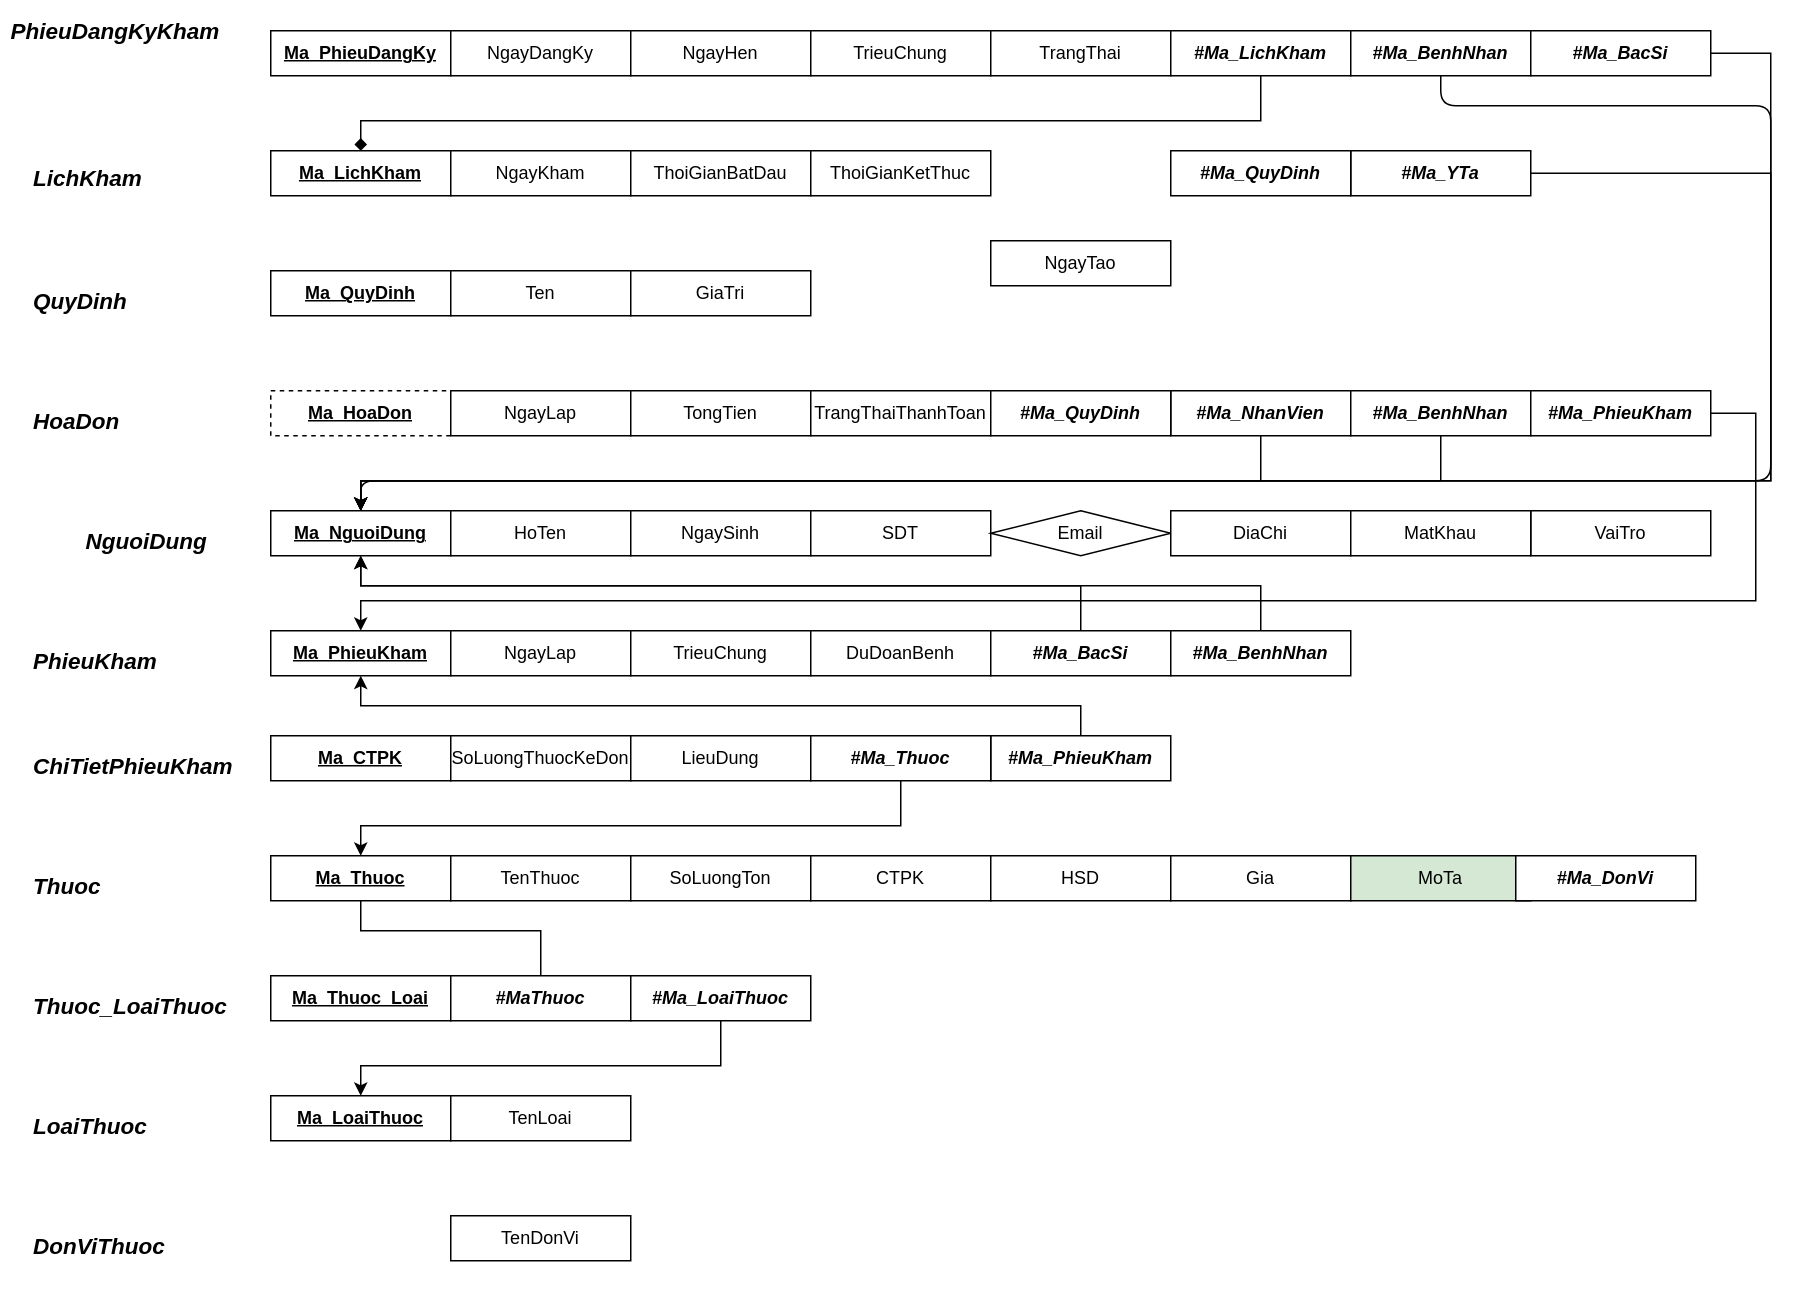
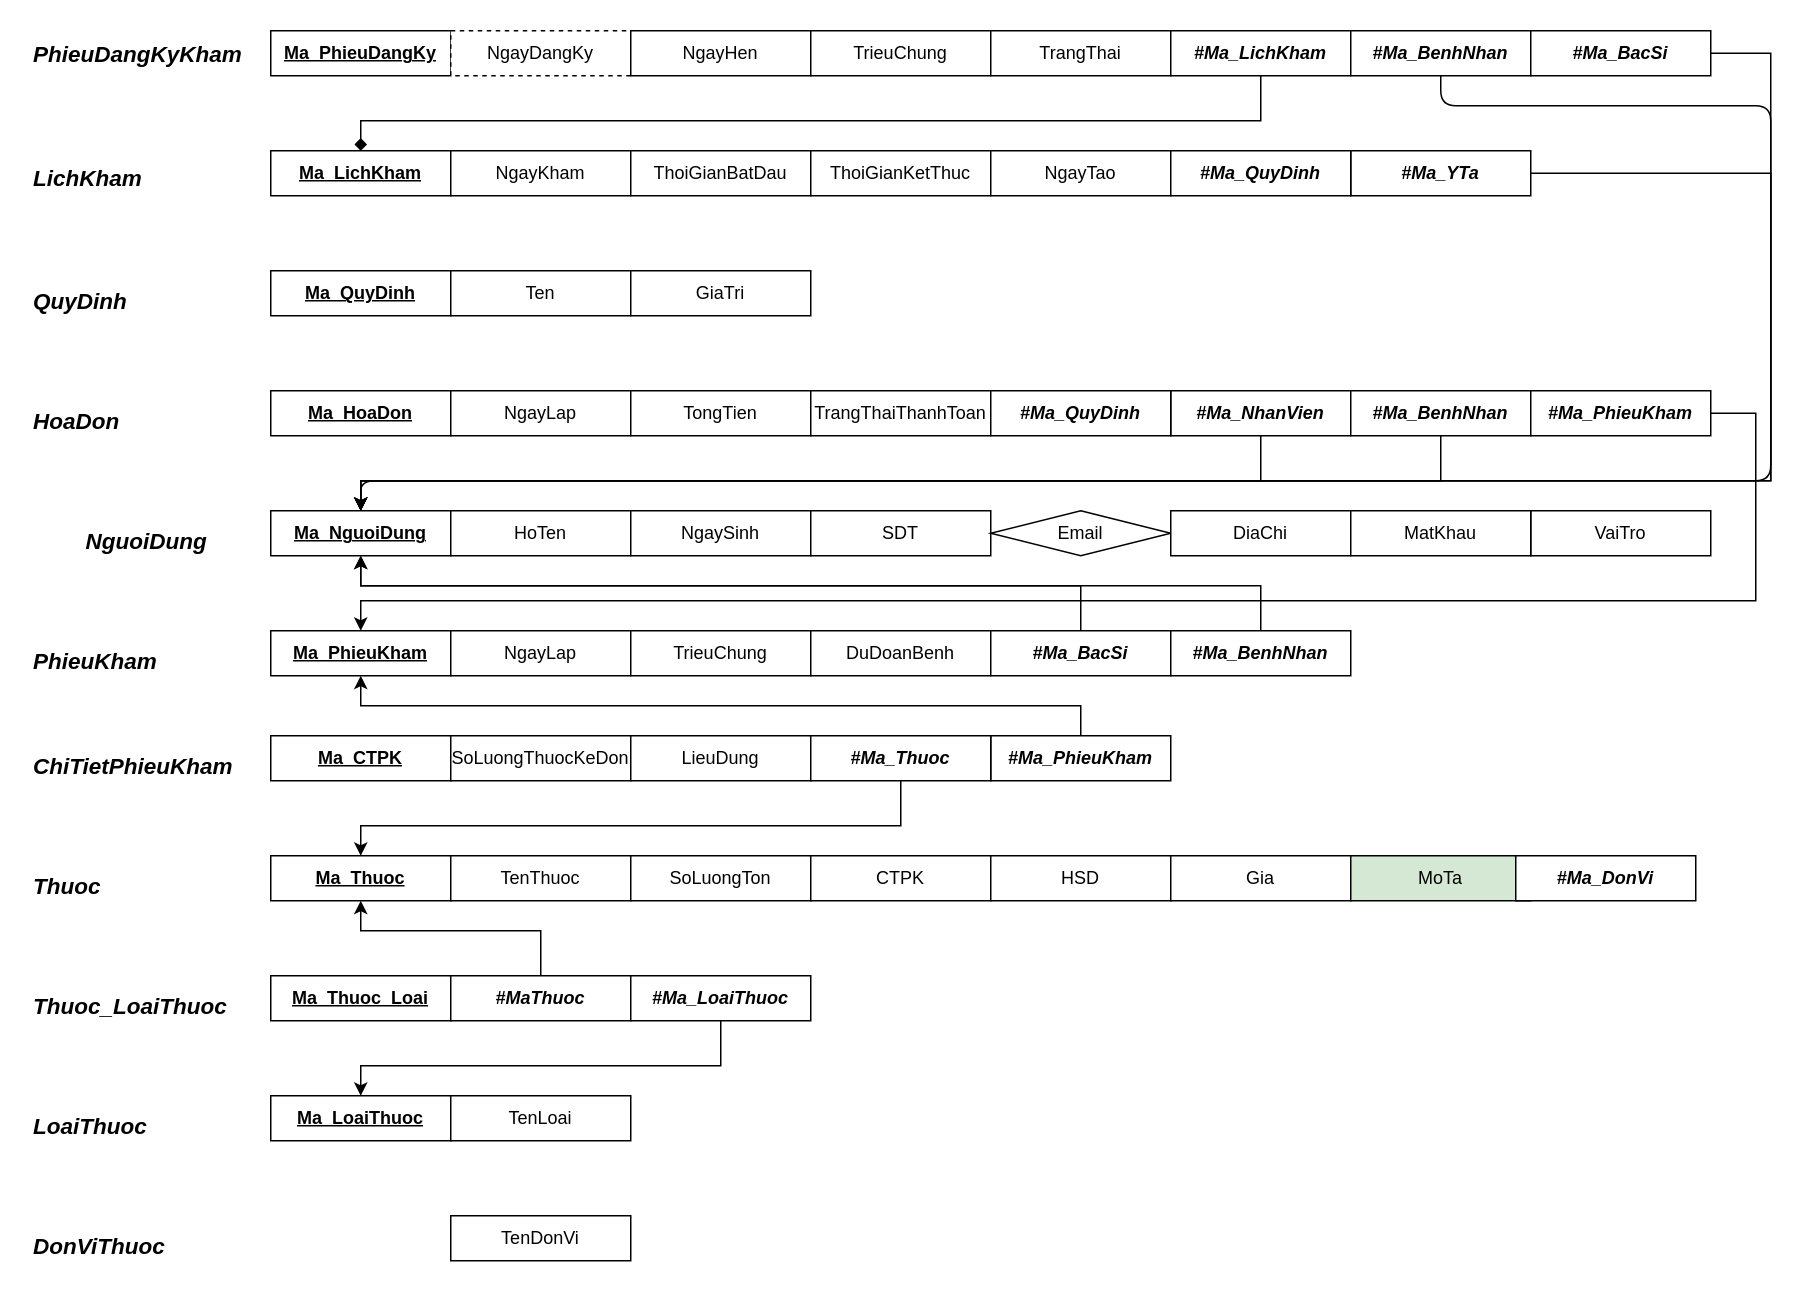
- <mxCell id="3" value="&lt;span style=&quot;font-family: Helvetica; font-variant-ligatures: normal; font-variant-caps: normal; letter-spacing: normal; orphans: 2; text-align: left; text-indent: 0px; text-transform: none; widows: 2; word-spacing: 0px; -webkit-text-stroke-width: 0px; text-decoration-thickness: initial; text-decoration-style: initial; text-decoration-color: initial; float: none; font-size: 15px; display: inline !important;&quot;&gt;&lt;span style=&quot;font-size: 15px;&quot;&gt;&lt;font style=&quot;font-size: 15px;&quot;&gt;PhieuDangKyKham&amp;nbsp;&lt;/font&gt;&lt;/span&gt;&lt;/span&gt;" style="text;whiteSpace=wrap;html=1;fontColor=default;labelBackgroundColor=none;fontSize=15;fontStyle=3" parent="1" vertex="1"><mxGeometry x="5" y="5" width="140" height="25" as="geometry" /></mxCell>
+ <mxCell id="3" value="&lt;span style=&quot;font-family: Helvetica; font-variant-ligatures: normal; font-variant-caps: normal; letter-spacing: normal; orphans: 2; text-align: left; text-indent: 0px; text-transform: none; widows: 2; word-spacing: 0px; -webkit-text-stroke-width: 0px; text-decoration-thickness: initial; text-decoration-style: initial; text-decoration-color: initial; float: none; font-size: 15px; display: inline !important;&quot;&gt;&lt;span style=&quot;font-size: 15px;&quot;&gt;&lt;font style=&quot;font-size: 15px;&quot;&gt;PhieuDangKyKham&amp;nbsp;&lt;/font&gt;&lt;/span&gt;&lt;/span&gt;" style="text;whiteSpace=wrap;html=1;fontColor=default;labelBackgroundColor=none;fontSize=15;fontStyle=3" parent="1" vertex="1"><mxGeometry x="20" y="20" width="140" height="25" as="geometry" /></mxCell>
- <mxCell id="4" value="NgayDangKy" style="rounded=0;whiteSpace=wrap;html=1;fontStyle=0" parent="1" vertex="1"><mxGeometry x="300" y="20" width="120" height="30" as="geometry" /></mxCell>
+ <mxCell id="4" value="NgayDangKy" style="rounded=0;whiteSpace=wrap;html=1;fontStyle=0;dashed=1;" parent="1" vertex="1"><mxGeometry x="300" y="20" width="120" height="30" as="geometry" /></mxCell>
- <mxCell id="13" value="NgayTao" style="rounded=0;whiteSpace=wrap;html=1;fontStyle=0" parent="1" vertex="1"><mxGeometry x="660" y="160" width="120" height="30" as="geometry" /></mxCell>
+ <mxCell id="13" value="NgayTao" style="rounded=0;whiteSpace=wrap;html=1;fontStyle=0" parent="1" vertex="1"><mxGeometry x="660" y="100" width="120" height="30" as="geometry" /></mxCell>
- <mxCell id="31" value="&lt;b&gt;&lt;u&gt;Ma_HoaDon&lt;/u&gt;&lt;/b&gt;" style="rounded=0;whiteSpace=wrap;html=1;dashed=1;" parent="1" vertex="1"><mxGeometry x="180" y="260" width="120" height="30" as="geometry" /></mxCell>
+ <mxCell id="31" value="&lt;b&gt;&lt;u&gt;Ma_HoaDon&lt;/u&gt;&lt;/b&gt;" style="rounded=0;whiteSpace=wrap;html=1;" parent="1" vertex="1"><mxGeometry x="180" y="260" width="120" height="30" as="geometry" /></mxCell>
- <mxCell id="51" style="edgeStyle=orthogonalEdgeStyle;rounded=0;orthogonalLoop=1;jettySize=auto;html=1;exitX=0.5;exitY=0;exitDx=0;exitDy=0;entryX=0.5;entryY=1;entryDx=0;entryDy=0;endArrow=none;" parent="1" source="52" target="36" edge="1"><mxGeometry relative="1" as="geometry"><Array as="points"><mxPoint x="360" y="620" /><mxPoint x="240" y="620" /></Array></mxGeometry></mxCell>
+ <mxCell id="51" style="edgeStyle=orthogonalEdgeStyle;rounded=0;orthogonalLoop=1;jettySize=auto;html=1;exitX=0.5;exitY=0;exitDx=0;exitDy=0;entryX=0.5;entryY=1;entryDx=0;entryDy=0;" parent="1" source="52" target="36" edge="1"><mxGeometry relative="1" as="geometry"><Array as="points"><mxPoint x="360" y="620" /><mxPoint x="240" y="620" /></Array></mxGeometry></mxCell>
